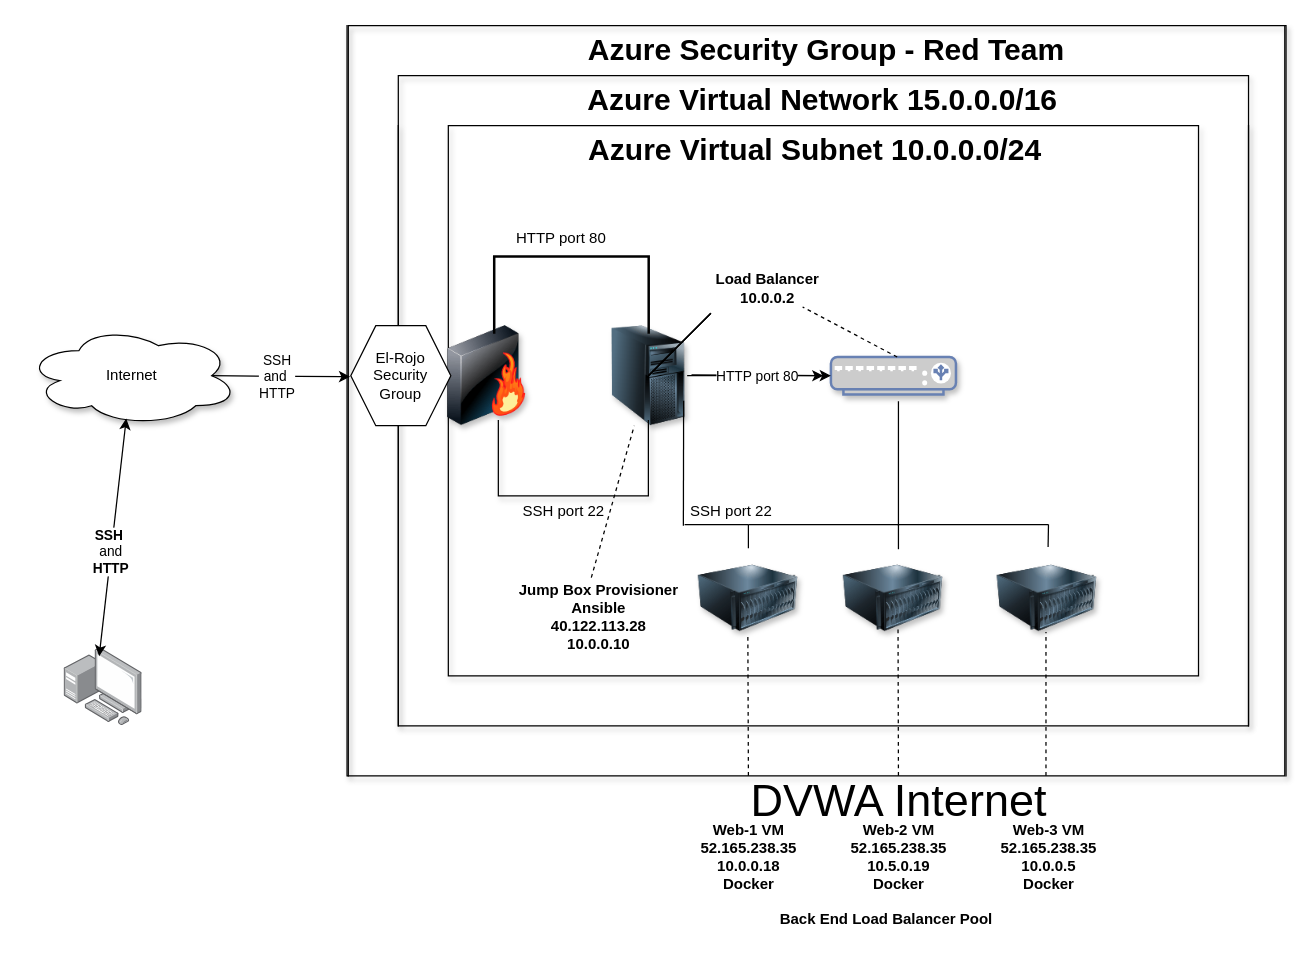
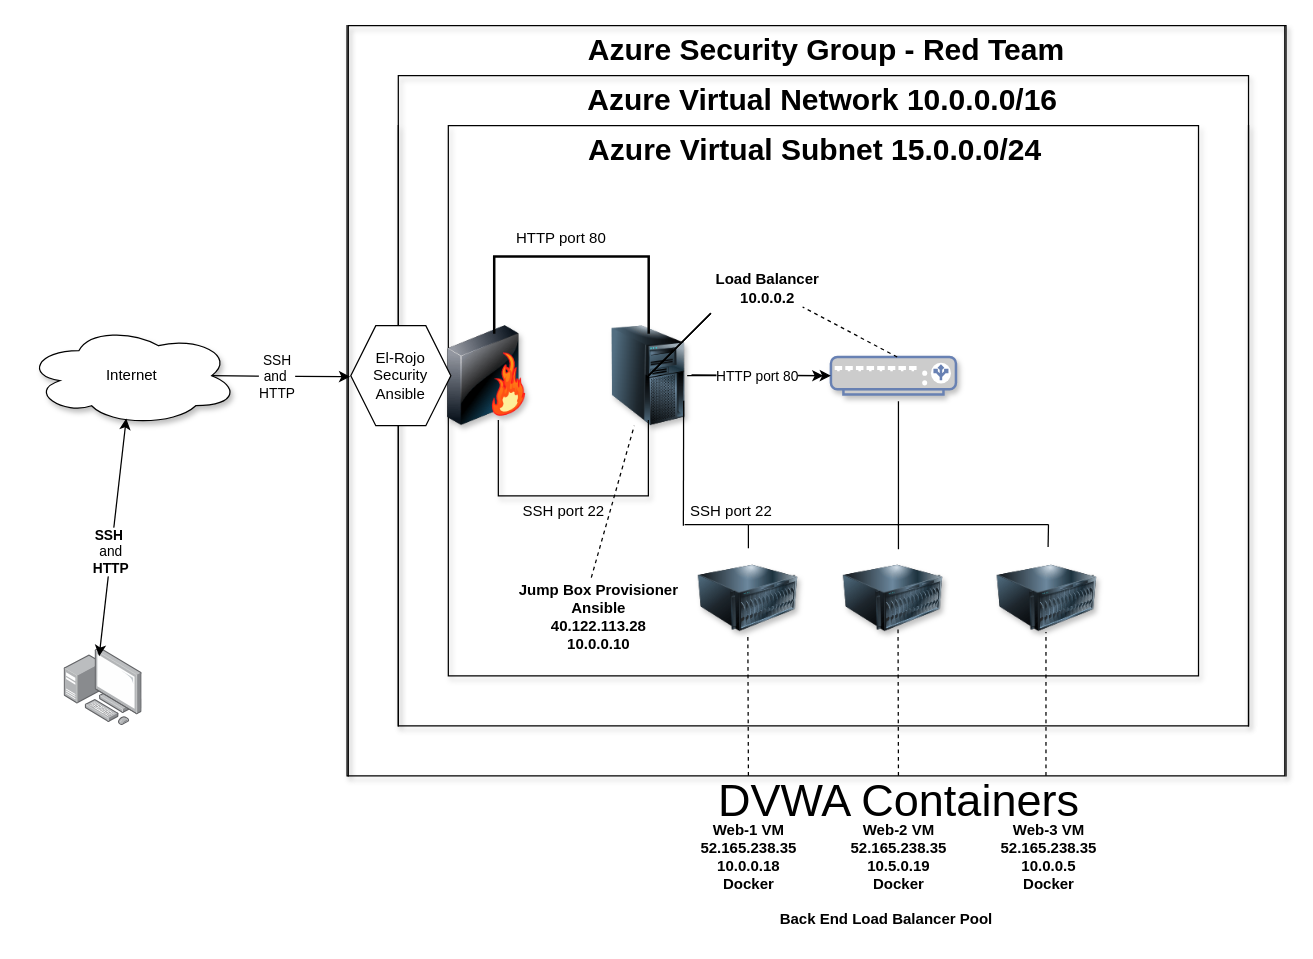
- <mxCell id="10" value="&lt;b&gt;&lt;font style=&quot;font-size: 24px&quot;&gt;Azure Virtual Network 15.0.0.0/16&lt;/font&gt;&lt;/b&gt;" style="text;html=1;align=center;verticalAlign=middle;resizable=0;points=[];autosize=1;" parent="1" vertex="1"><mxGeometry x="462" y="70" width="390" height="20" as="geometry" /></mxCell>
+ <mxCell id="10" value="&lt;b&gt;&lt;font style=&quot;font-size: 24px&quot;&gt;Azure Virtual Network 10.0.0.0/16&lt;/font&gt;&lt;/b&gt;" style="text;html=1;align=center;verticalAlign=middle;resizable=0;points=[];autosize=1;" parent="1" vertex="1"><mxGeometry x="462" y="70" width="390" height="20" as="geometry" /></mxCell>
- <mxCell id="11" value="&lt;b&gt;&lt;font style=&quot;font-size: 24px&quot;&gt;Azure Virtual Subnet 10.0.0.0/24&lt;/font&gt;&lt;/b&gt;" style="text;html=1;align=center;verticalAlign=middle;resizable=0;points=[];autosize=1;" parent="1" vertex="1"><mxGeometry x="461" y="110" width="380" height="20" as="geometry" /></mxCell>
+ <mxCell id="11" value="&lt;b&gt;&lt;font style=&quot;font-size: 24px&quot;&gt;Azure Virtual Subnet 15.0.0.0/24&lt;/font&gt;&lt;/b&gt;" style="text;html=1;align=center;verticalAlign=middle;resizable=0;points=[];autosize=1;" parent="1" vertex="1"><mxGeometry x="461" y="110" width="380" height="20" as="geometry" /></mxCell>
- <mxCell id="51" value="El-Rojo Security Group" style="shape=hexagon;perimeter=hexagonPerimeter2;whiteSpace=wrap;html=1;fixedSize=1;fontSize=12;" parent="1" vertex="1"><mxGeometry x="280" y="260" width="80" height="80" as="geometry" /></mxCell>
+ <mxCell id="51" value="El-Rojo Security Ansible" style="shape=hexagon;perimeter=hexagonPerimeter2;whiteSpace=wrap;html=1;fixedSize=1;fontSize=12;" parent="1" vertex="1"><mxGeometry x="280" y="260" width="80" height="80" as="geometry" /></mxCell>
- <mxCell id="32" value="&lt;font style=&quot;font-size: 36px&quot;&gt;DVWA Internet&lt;/font&gt;" style="text;html=1;align=center;verticalAlign=middle;resizable=0;points=[];autosize=1;" parent="1" vertex="1"><mxGeometry x="568" y="625" width="300" height="30" as="geometry" /></mxCell>
+ <mxCell id="32" value="&lt;font style=&quot;font-size: 36px&quot;&gt;DVWA Containers&lt;/font&gt;" style="text;html=1;align=center;verticalAlign=middle;resizable=0;points=[];autosize=1;" parent="1" vertex="1"><mxGeometry x="568" y="625" width="300" height="30" as="geometry" /></mxCell>
